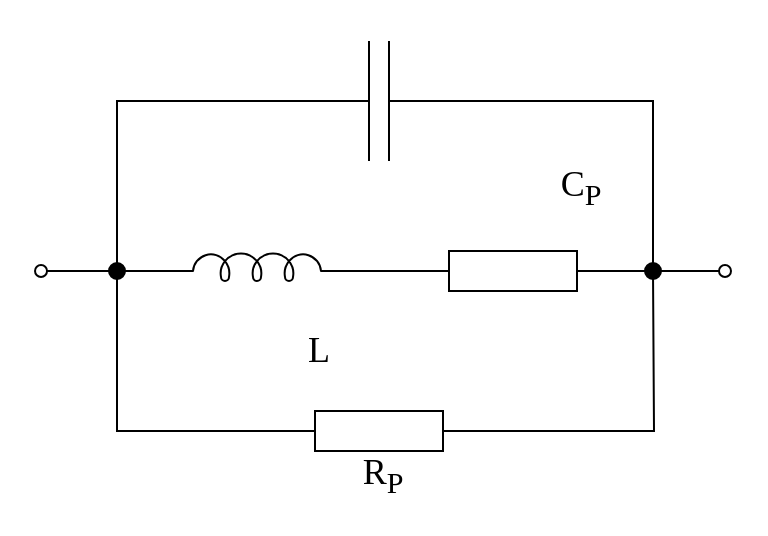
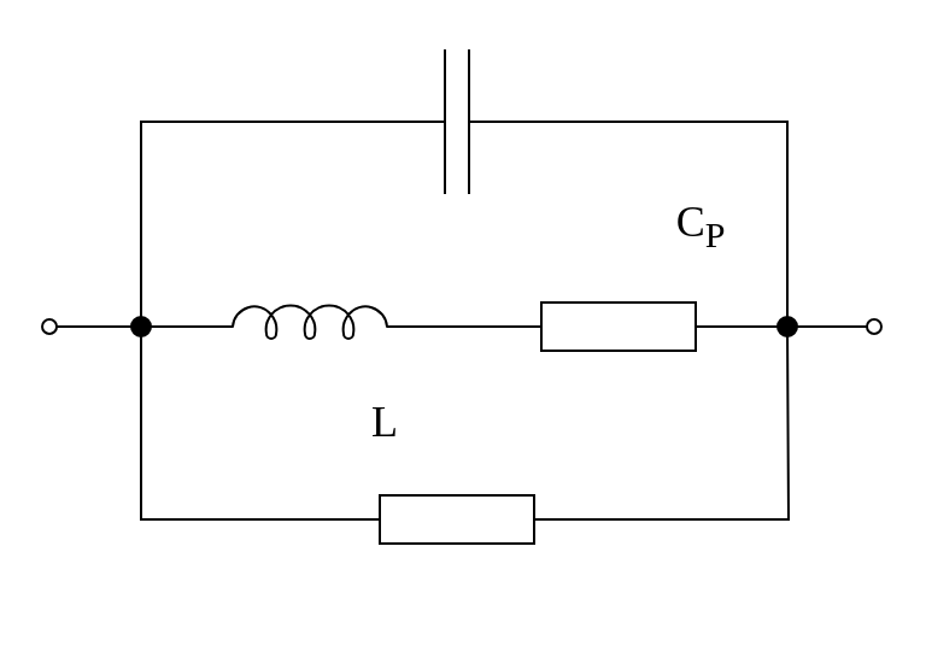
- <mxCell id="13" value="R&lt;sub&gt;P&lt;/sub&gt;" style="text;strokeColor=none;align=center;fillColor=none;html=1;verticalAlign=middle;whiteSpace=wrap;rounded=0;fontSize=18;fontFamily=Times New Roman;" parent="1" vertex="1"><mxGeometry x="171" y="230" width="41" height="16" as="geometry" /></mxCell>
